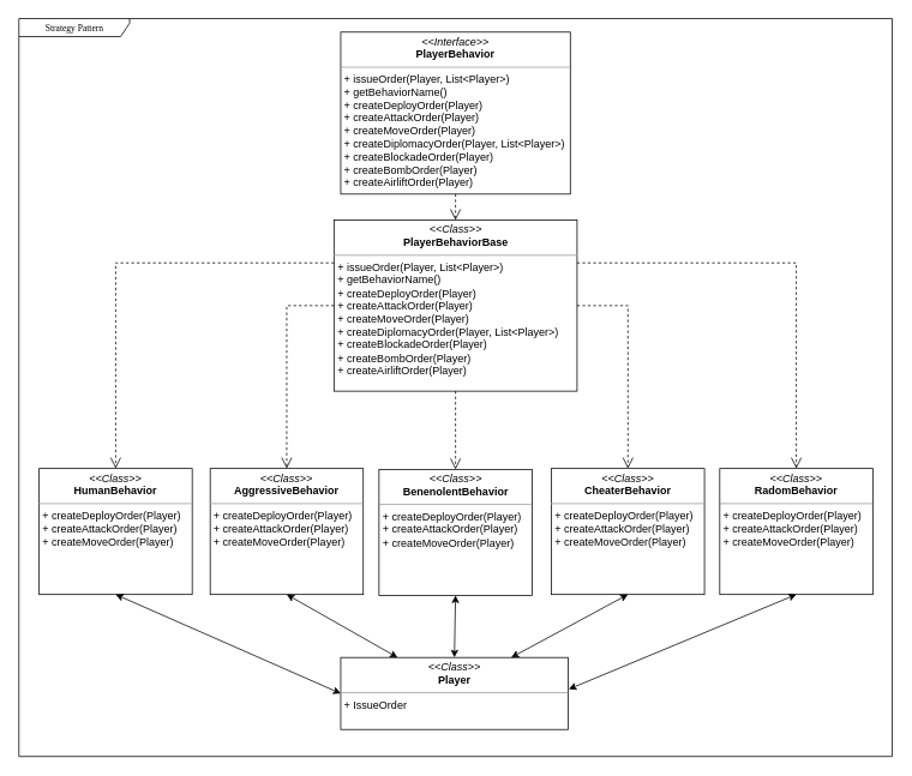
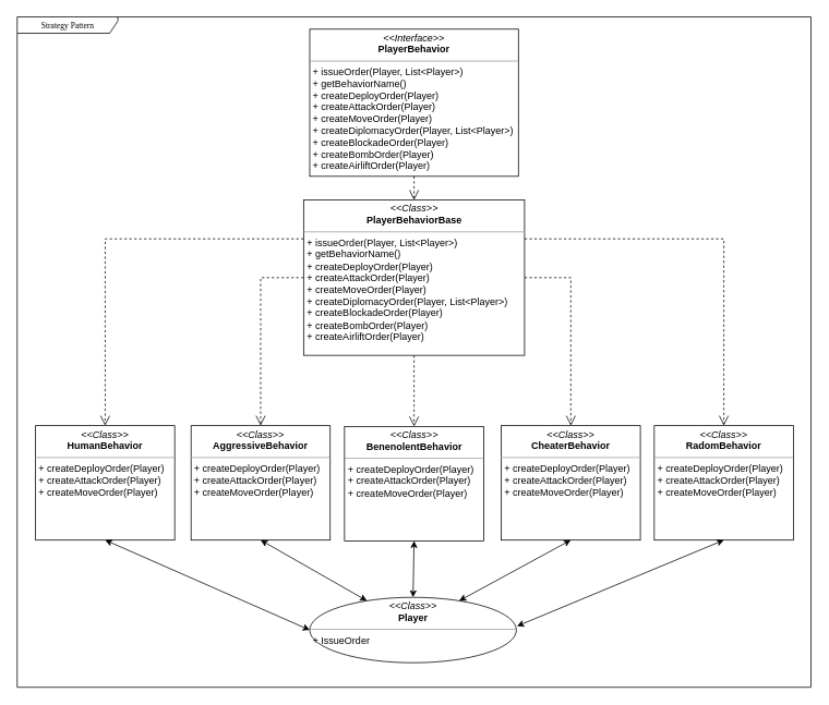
- <mxCell id="3" value="&lt;p style=&quot;margin:0px;margin-top:4px;text-align:center;&quot;&gt;&lt;i&gt;&amp;lt;&amp;lt;Class&amp;gt;&amp;gt;&lt;/i&gt;&lt;br&gt;&lt;b&gt;Player&lt;/b&gt;&lt;/p&gt;&lt;hr size=&quot;1&quot;&gt;&lt;p style=&quot;margin:0px;margin-left:4px;&quot;&gt;+ IssueOrder&lt;/p&gt;" style="verticalAlign=top;align=left;overflow=fill;fontSize=12;fontFamily=Helvetica;html=1;rounded=0;shadow=0;comic=0;labelBackgroundColor=none;strokeWidth=1" parent="1" vertex="1"><mxGeometry x="378" y="730" width="252.5" height="80" as="geometry" /></mxCell>
+ <mxCell id="3" value="&lt;p style=&quot;margin:0px;margin-top:4px;text-align:center;&quot;&gt;&lt;i&gt;&amp;lt;&amp;lt;Class&amp;gt;&amp;gt;&lt;/i&gt;&lt;br&gt;&lt;b&gt;Player&lt;/b&gt;&lt;/p&gt;&lt;hr size=&quot;1&quot;&gt;&lt;p style=&quot;margin:0px;margin-left:4px;&quot;&gt;+ IssueOrder&lt;/p&gt;" style="ellipse;verticalAlign=top;align=left;overflow=fill;fontSize=12;fontFamily=Helvetica;html=1;shadow=0;comic=0;labelBackgroundColor=none;strokeWidth=1;" parent="1" vertex="1"><mxGeometry x="378" y="730" width="252.5" height="80" as="geometry" /></mxCell>
